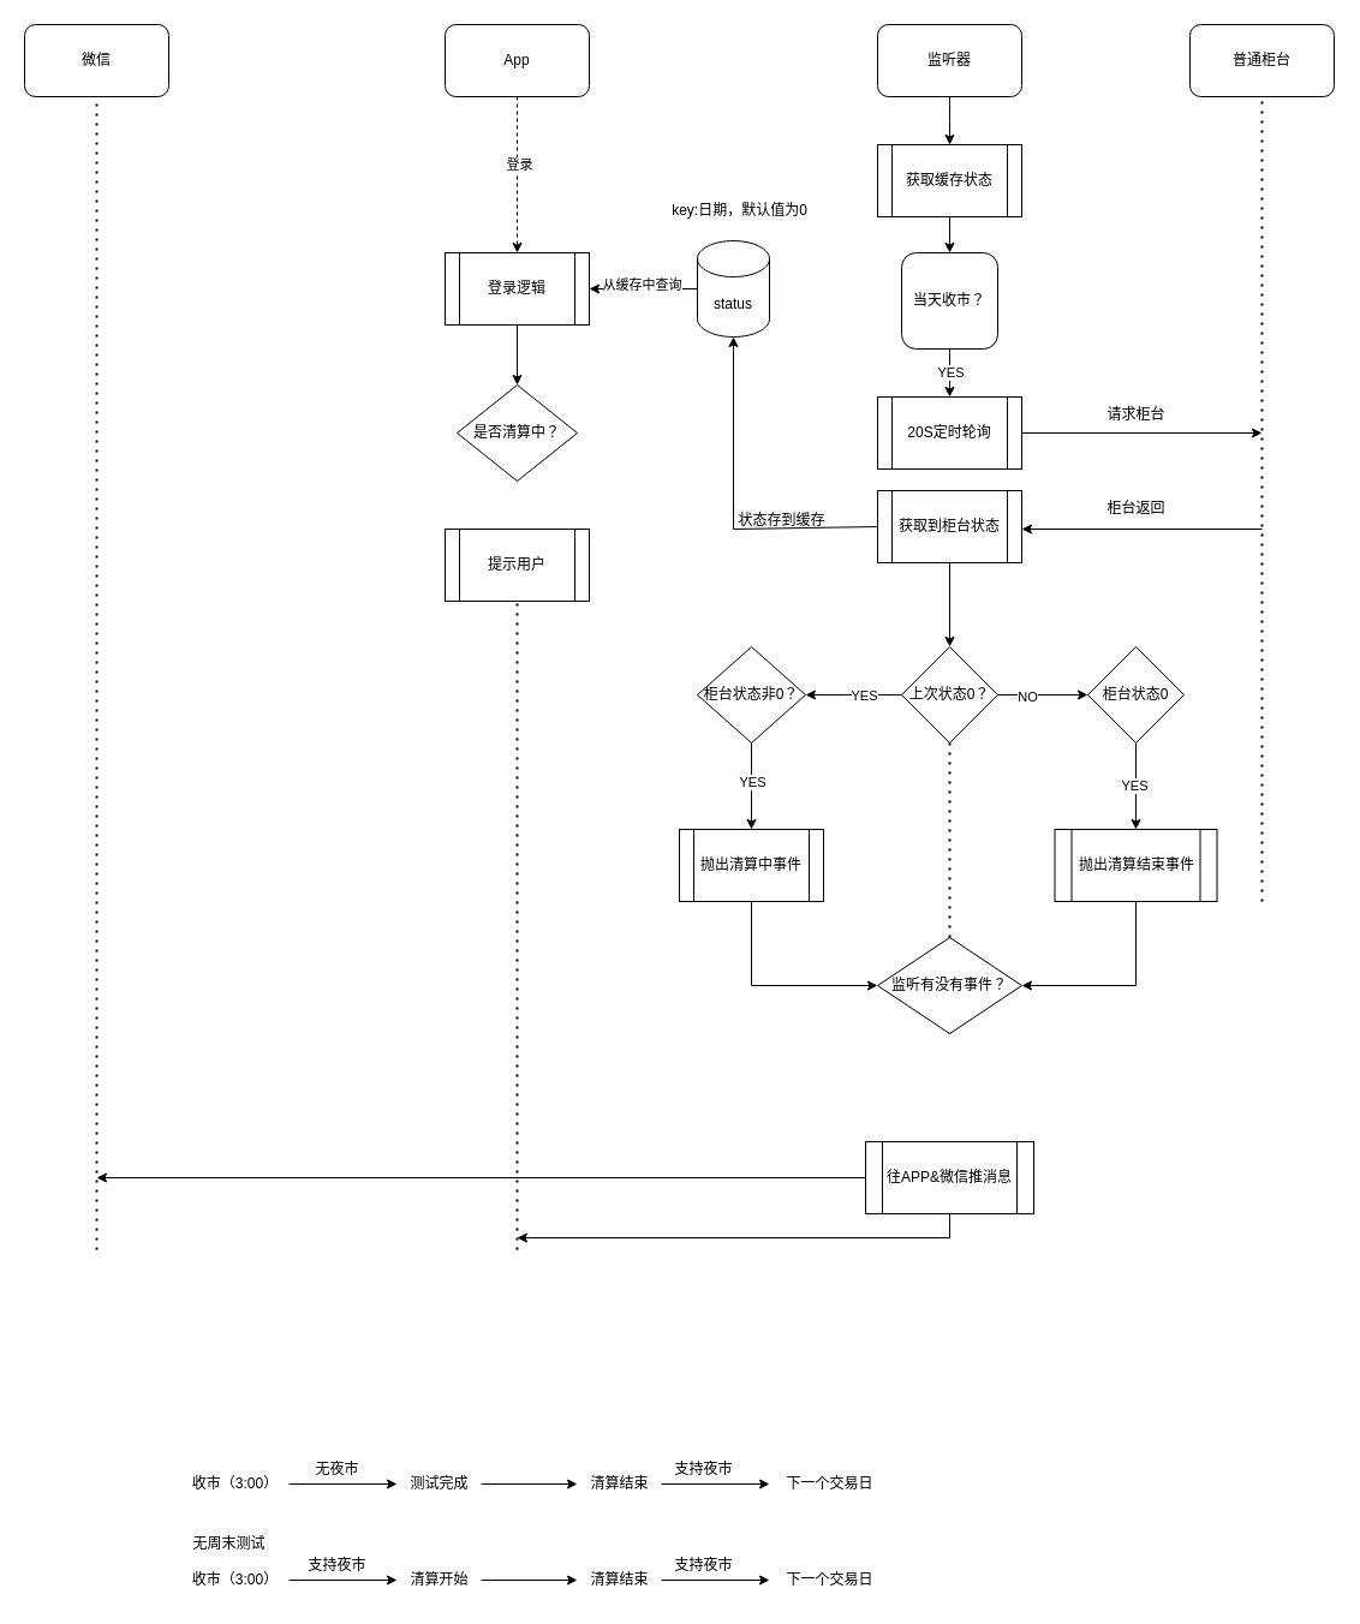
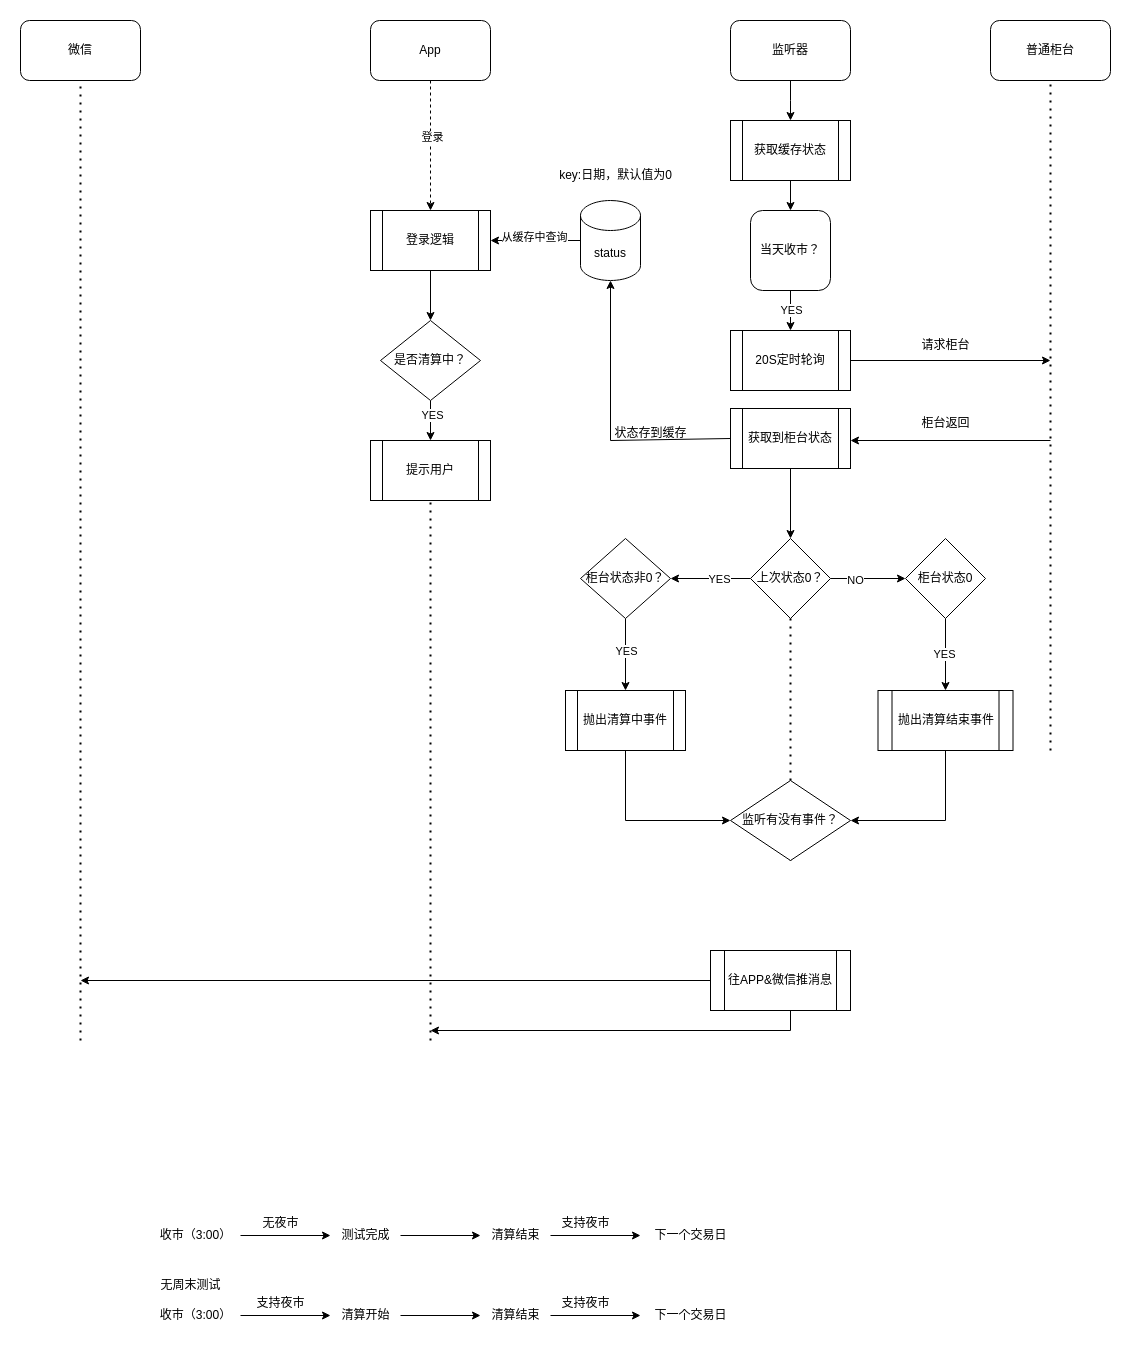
+ <mxCell id="44" value="" style="edgeStyle=orthogonalEdgeStyle;rounded=0;orthogonalLoop=1;jettySize=auto;html=1;" parent="1" source="46" target="47" edge="1"><mxGeometry relative="1" as="geometry" /></mxCell>
+ <mxCell id="45" value="YES" style="edgeLabel;html=1;align=center;verticalAlign=middle;resizable=0;points=[];" parent="44" vertex="1" connectable="0"><mxGeometry x="-0.3" y="1" relative="1" as="geometry"><mxPoint as="offset" /></mxGeometry></mxCell>
- <mxCell id="54" value="往APP&amp;amp;微信推消息" style="shape=process;whiteSpace=wrap;html=1;backgroundOutline=1;" parent="1" vertex="1"><mxGeometry x="720" y="950" width="140" height="60" as="geometry" /></mxCell>
+ <mxCell id="54" value="往APP&amp;amp;微信推消息" style="shape=process;whiteSpace=wrap;html=1;backgroundOutline=1;" parent="1" vertex="1"><mxGeometry x="710" y="950" width="140" height="60" as="geometry" /></mxCell>
